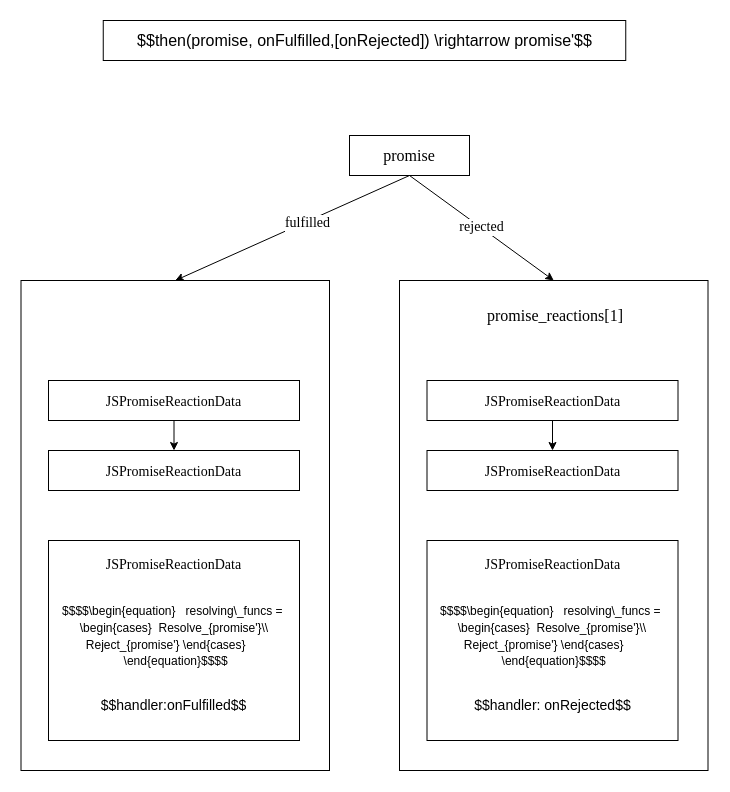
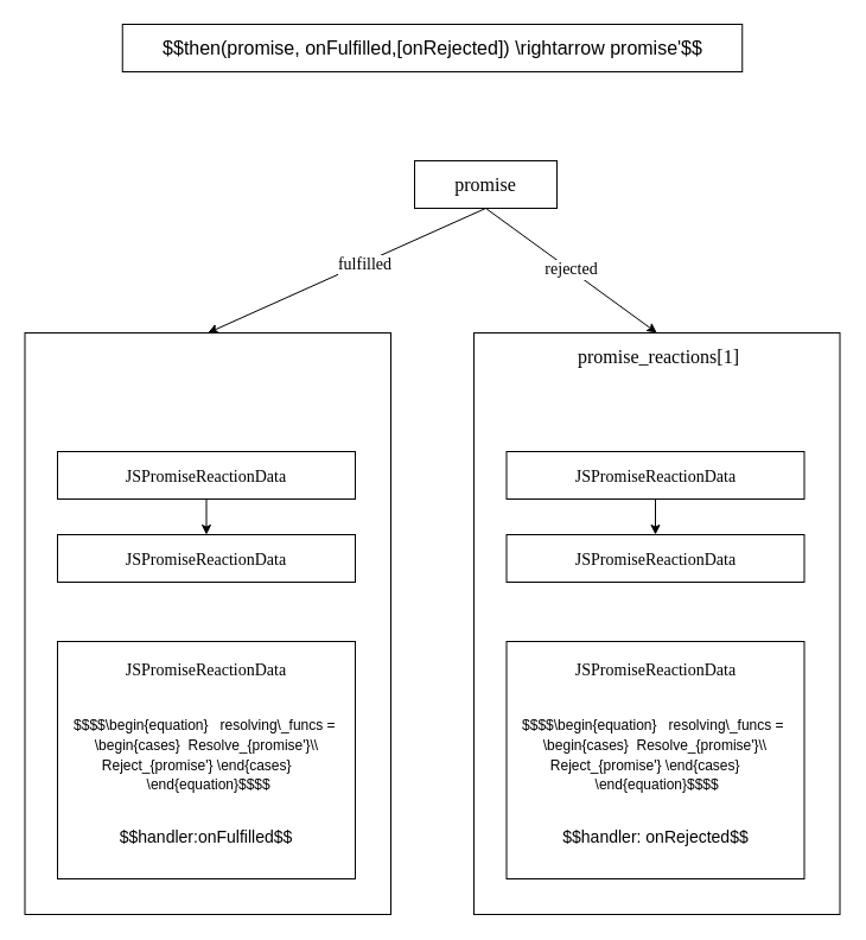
- <mxCell id="16" value="promise_reactions[1]" style="text;html=1;strokeColor=none;fillColor=none;align=center;verticalAlign=middle;whiteSpace=wrap;rounded=0;fontSize=16;fontFamily=SF Mono;" parent="1" vertex="1"><mxGeometry x="449.5" y="300" width="210" height="30" as="geometry" /></mxCell>
+ <mxCell id="16" value="promise_reactions[1]" style="text;html=1;strokeColor=none;fillColor=none;align=center;verticalAlign=middle;whiteSpace=wrap;rounded=0;fontSize=16;fontFamily=SF Mono;" parent="1" vertex="1"><mxGeometry x="449.5" y="285" width="210" height="30" as="geometry" /></mxCell>
